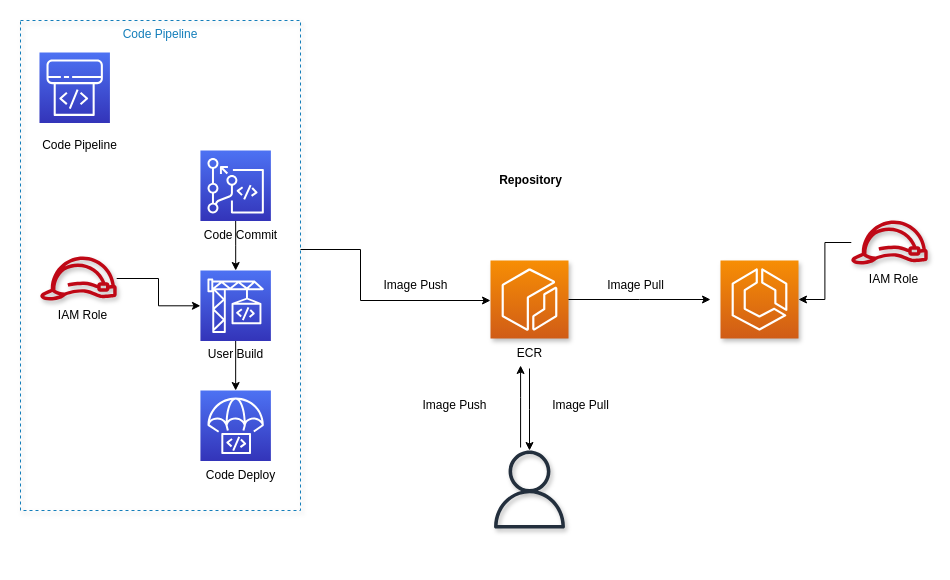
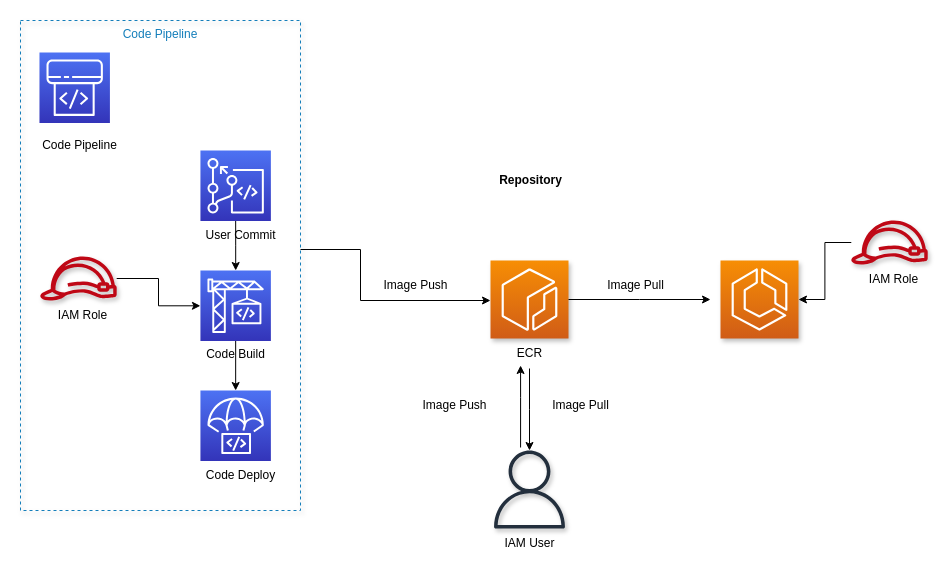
- <mxCell id="13" value="Code Commit" style="text;html=1;align=center;verticalAlign=middle;resizable=0;points=[];autosize=1;strokeColor=none;fillColor=none;" parent="7" vertex="1"><mxGeometry y="70.45" width="100" height="30" as="geometry" /></mxCell>
+ <mxCell id="13" value="User Commit" style="text;html=1;align=center;verticalAlign=middle;resizable=0;points=[];autosize=1;strokeColor=none;fillColor=none;" parent="7" vertex="1"><mxGeometry y="70.45" width="100" height="30" as="geometry" /></mxCell>
- <mxCell id="14" value="User Build" style="text;html=1;align=center;verticalAlign=middle;resizable=0;points=[];autosize=1;strokeColor=none;fillColor=none;" parent="7" vertex="1"><mxGeometry x="4.515" y="189" width="80" height="30" as="geometry" /></mxCell>
+ <mxCell id="14" value="Code Build" style="text;html=1;align=center;verticalAlign=middle;resizable=0;points=[];autosize=1;strokeColor=none;fillColor=none;" parent="7" vertex="1"><mxGeometry x="4.515" y="189" width="80" height="30" as="geometry" /></mxCell>
+ <mxCell id="27" value="IAM User" style="text;html=1;align=center;verticalAlign=middle;resizable=0;points=[];autosize=1;strokeColor=none;fillColor=none;" parent="25" vertex="1"><mxGeometry x="4" y="78" width="70" height="30" as="geometry" /></mxCell>
